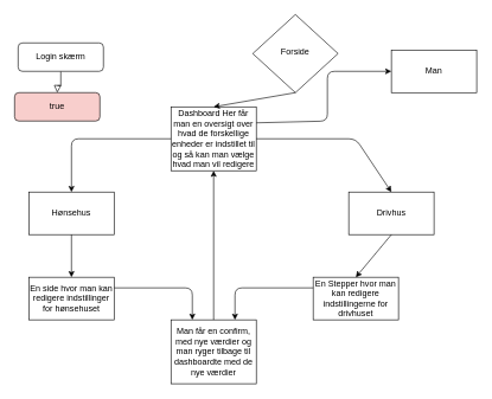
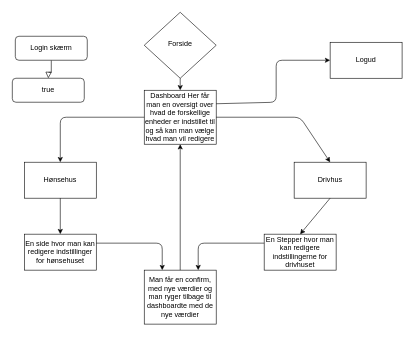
- <mxCell id="4" value="Forside" style="rhombus;whiteSpace=wrap;html=1;shadow=0;fontFamily=Helvetica;fontSize=12;align=center;strokeWidth=1;spacing=6;spacingTop=-4;" parent="1" vertex="1"><mxGeometry x="355" y="20" width="120" height="110" as="geometry" /></mxCell>
+ <mxCell id="4" value="Forside" style="rhombus;whiteSpace=wrap;html=1;shadow=0;fontFamily=Helvetica;fontSize=12;align=center;strokeWidth=1;spacing=6;spacingTop=-4;" parent="1" vertex="1"><mxGeometry x="240" y="20" width="120" height="110" as="geometry" /></mxCell>
- <mxCell id="20" value="Man" style="rounded=0;whiteSpace=wrap;html=1;" vertex="1" parent="1"><mxGeometry x="550" y="70" width="120" height="60" as="geometry" /></mxCell>
+ <mxCell id="20" value="Logud" style="rounded=0;whiteSpace=wrap;html=1;" vertex="1" parent="1"><mxGeometry x="550" y="70" width="120" height="60" as="geometry" /></mxCell>
- <mxCell id="5" value="true" style="rounded=1;whiteSpace=wrap;html=1;fontSize=12;glass=0;strokeWidth=1;shadow=0;fillColor=#f8cecc;" parent="1" vertex="1"><mxGeometry x="20" y="130" width="120" height="40" as="geometry" /></mxCell>
+ <mxCell id="5" value="true" style="rounded=1;whiteSpace=wrap;html=1;fontSize=12;glass=0;strokeWidth=1;shadow=0;" parent="1" vertex="1"><mxGeometry x="20" y="130" width="120" height="40" as="geometry" /></mxCell>
